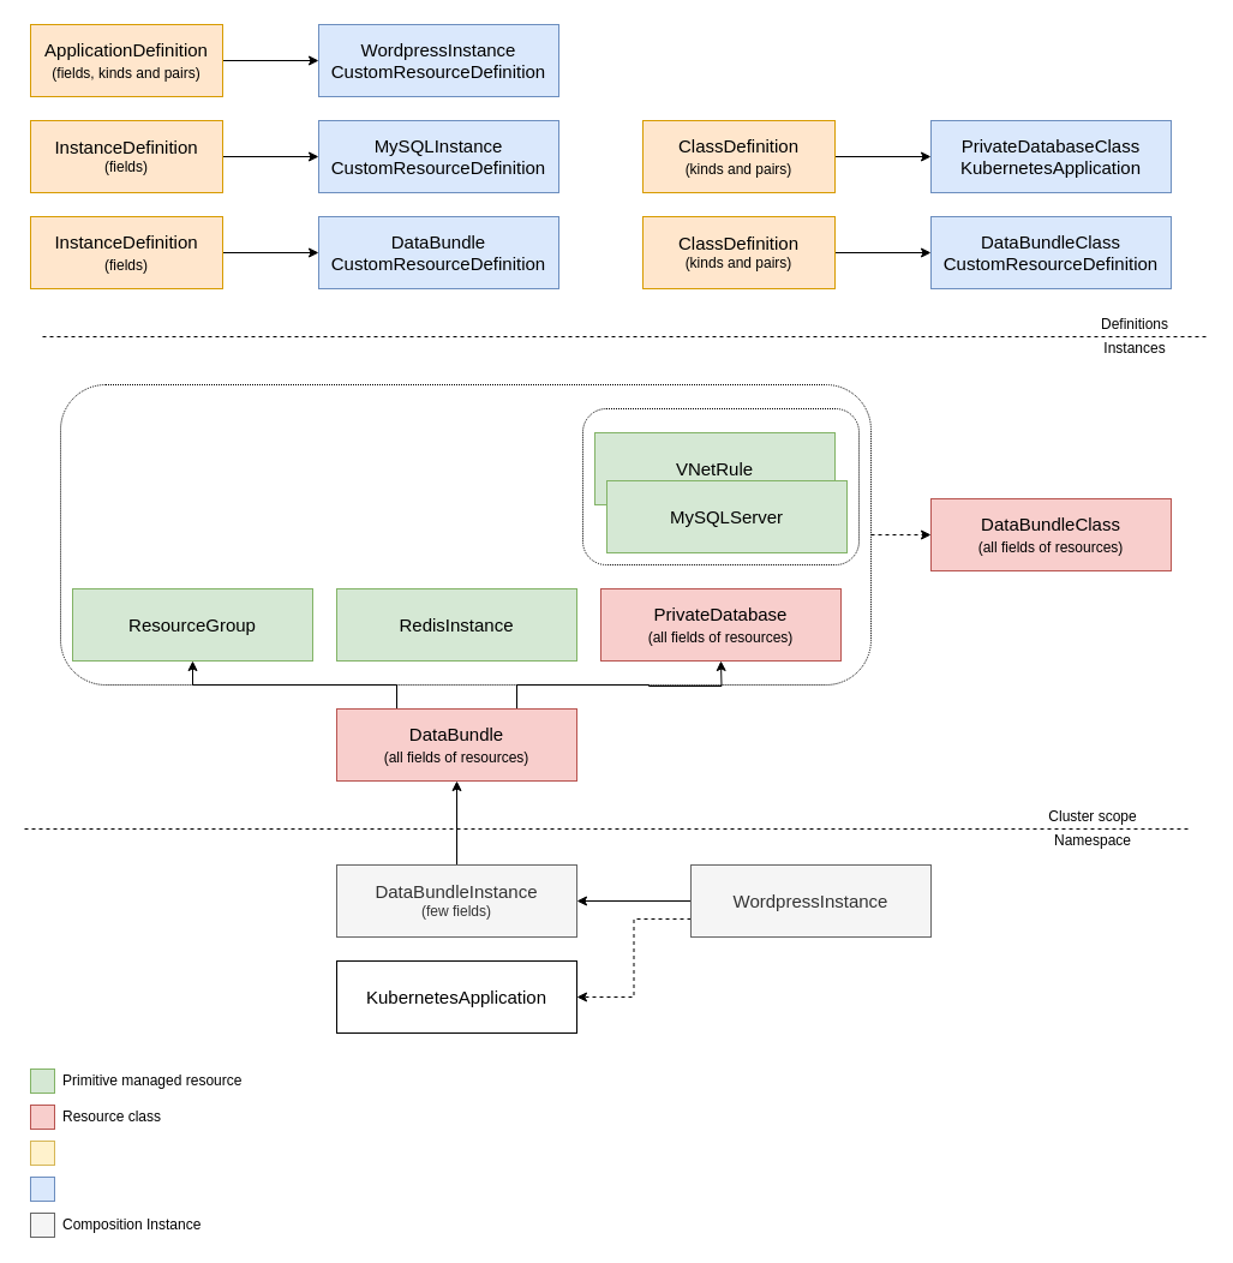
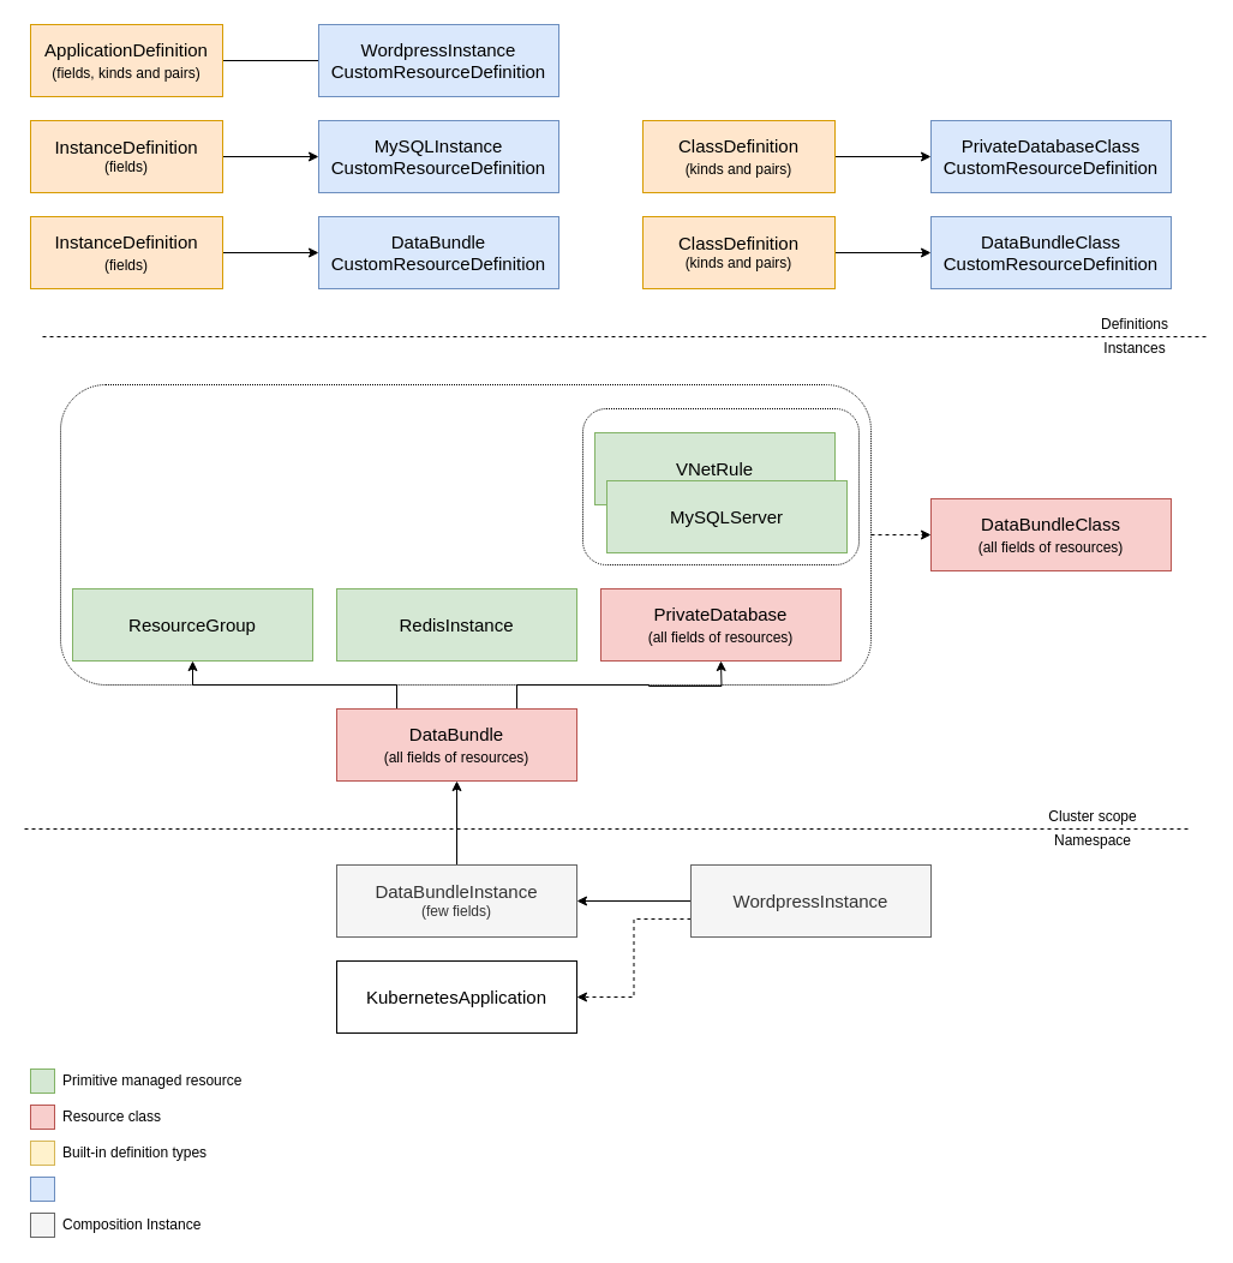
- <mxCell id="47" value="" style="edgeStyle=orthogonalEdgeStyle;rounded=0;orthogonalLoop=1;jettySize=auto;html=1;" parent="1" source="48" target="49" edge="1"><mxGeometry relative="1" as="geometry" /></mxCell>
+ <mxCell id="47" value="" style="edgeStyle=orthogonalEdgeStyle;rounded=0;orthogonalLoop=1;jettySize=auto;html=1;endArrow=none;" parent="1" source="48" target="49" edge="1"><mxGeometry relative="1" as="geometry" /></mxCell>
- <mxCell id="9" value="&lt;div&gt;&lt;font style=&quot;font-size: 15px&quot;&gt;PrivateDatabaseClass&lt;/font&gt;&lt;/div&gt;&lt;div&gt;&lt;font style=&quot;font-size: 15px&quot;&gt;KubernetesApplication&lt;br&gt;&lt;/font&gt;&lt;/div&gt;" style="rounded=0;whiteSpace=wrap;html=1;fillColor=#dae8fc;strokeColor=#6c8ebf;" parent="1" vertex="1"><mxGeometry x="775" y="100" width="200" height="60" as="geometry" /></mxCell>
+ <mxCell id="9" value="&lt;div&gt;&lt;font style=&quot;font-size: 15px&quot;&gt;PrivateDatabaseClass&lt;/font&gt;&lt;/div&gt;&lt;div&gt;&lt;font style=&quot;font-size: 15px&quot;&gt;CustomResourceDefinition&lt;br&gt;&lt;/font&gt;&lt;/div&gt;" style="rounded=0;whiteSpace=wrap;html=1;fillColor=#dae8fc;strokeColor=#6c8ebf;" parent="1" vertex="1"><mxGeometry x="775" y="100" width="200" height="60" as="geometry" /></mxCell>
+ <mxCell id="35" value="Built-in definition types" style="text;html=1;strokeColor=none;fillColor=none;align=left;verticalAlign=middle;whiteSpace=wrap;rounded=0;" parent="1" vertex="1"><mxGeometry x="50" y="950" width="130" height="20" as="geometry" /></mxCell>
